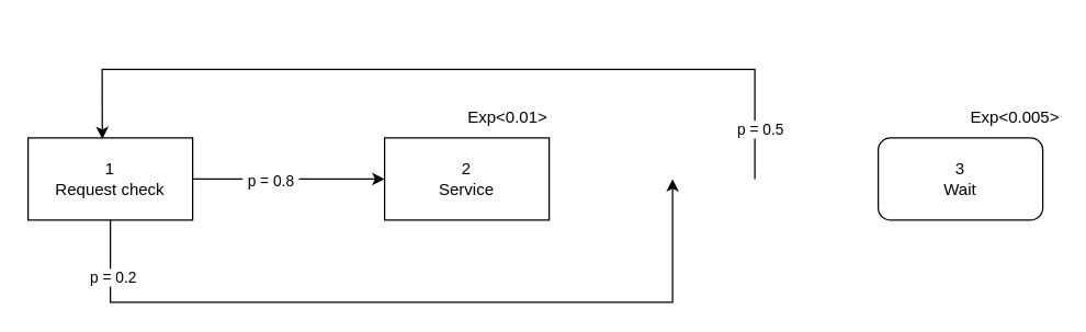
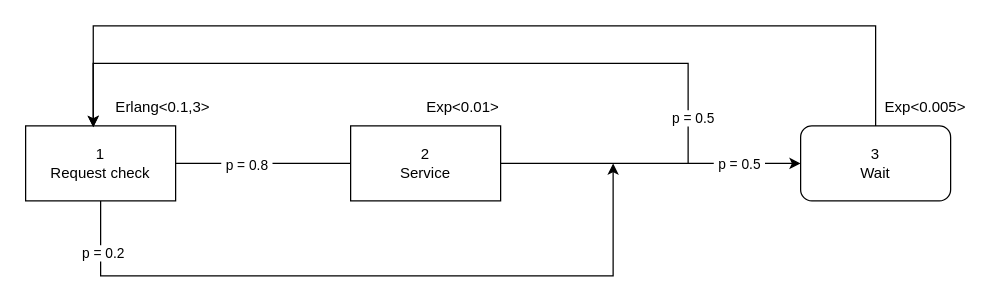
+ <mxCell id="10" style="edgeStyle=orthogonalEdgeStyle;rounded=0;orthogonalLoop=1;jettySize=auto;html=1;entryX=0.451;entryY=0.019;entryDx=0;entryDy=0;entryPerimeter=0;" edge="1" parent="1" source="11" target="6"><mxGeometry relative="1" as="geometry"><mxPoint x="70" y="20" as="targetPoint" /><Array as="points"><mxPoint x="700" y="20" /><mxPoint x="74" y="20" /></Array></mxGeometry></mxCell>
+ <mxCell id="14" value="Erlang&amp;lt;0.1,3&amp;gt;" style="text;html=1;strokeColor=none;fillColor=none;align=center;verticalAlign=middle;whiteSpace=wrap;rounded=0;" vertex="1" parent="1"><mxGeometry x="100" y="70" width="60" height="30" as="geometry" /></mxCell>
- <mxCell id="2" style="edgeStyle=orthogonalEdgeStyle;rounded=0;orthogonalLoop=1;jettySize=auto;html=1;" edge="1" parent="1" source="6" target="9"><mxGeometry relative="1" as="geometry" /></mxCell>
+ <mxCell id="2" style="edgeStyle=orthogonalEdgeStyle;rounded=0;orthogonalLoop=1;jettySize=auto;html=1;endArrow=none;" edge="1" parent="1" source="6" target="9"><mxGeometry relative="1" as="geometry" /></mxCell>
+ <mxCell id="7" style="edgeStyle=orthogonalEdgeStyle;rounded=0;orthogonalLoop=1;jettySize=auto;html=1;" edge="1" parent="1" source="9" target="11"><mxGeometry relative="1" as="geometry"><Array as="points"><mxPoint x="560" y="130" /><mxPoint x="560" y="130" /></Array></mxGeometry></mxCell>
+ <mxCell id="8" value="&amp;nbsp;p = 0.5&amp;nbsp;" style="edgeLabel;html=1;align=center;verticalAlign=middle;resizable=0;points=[];" vertex="1" connectable="0" parent="7"><mxGeometry x="0.583" relative="1" as="geometry"><mxPoint as="offset" /></mxGeometry></mxCell>
